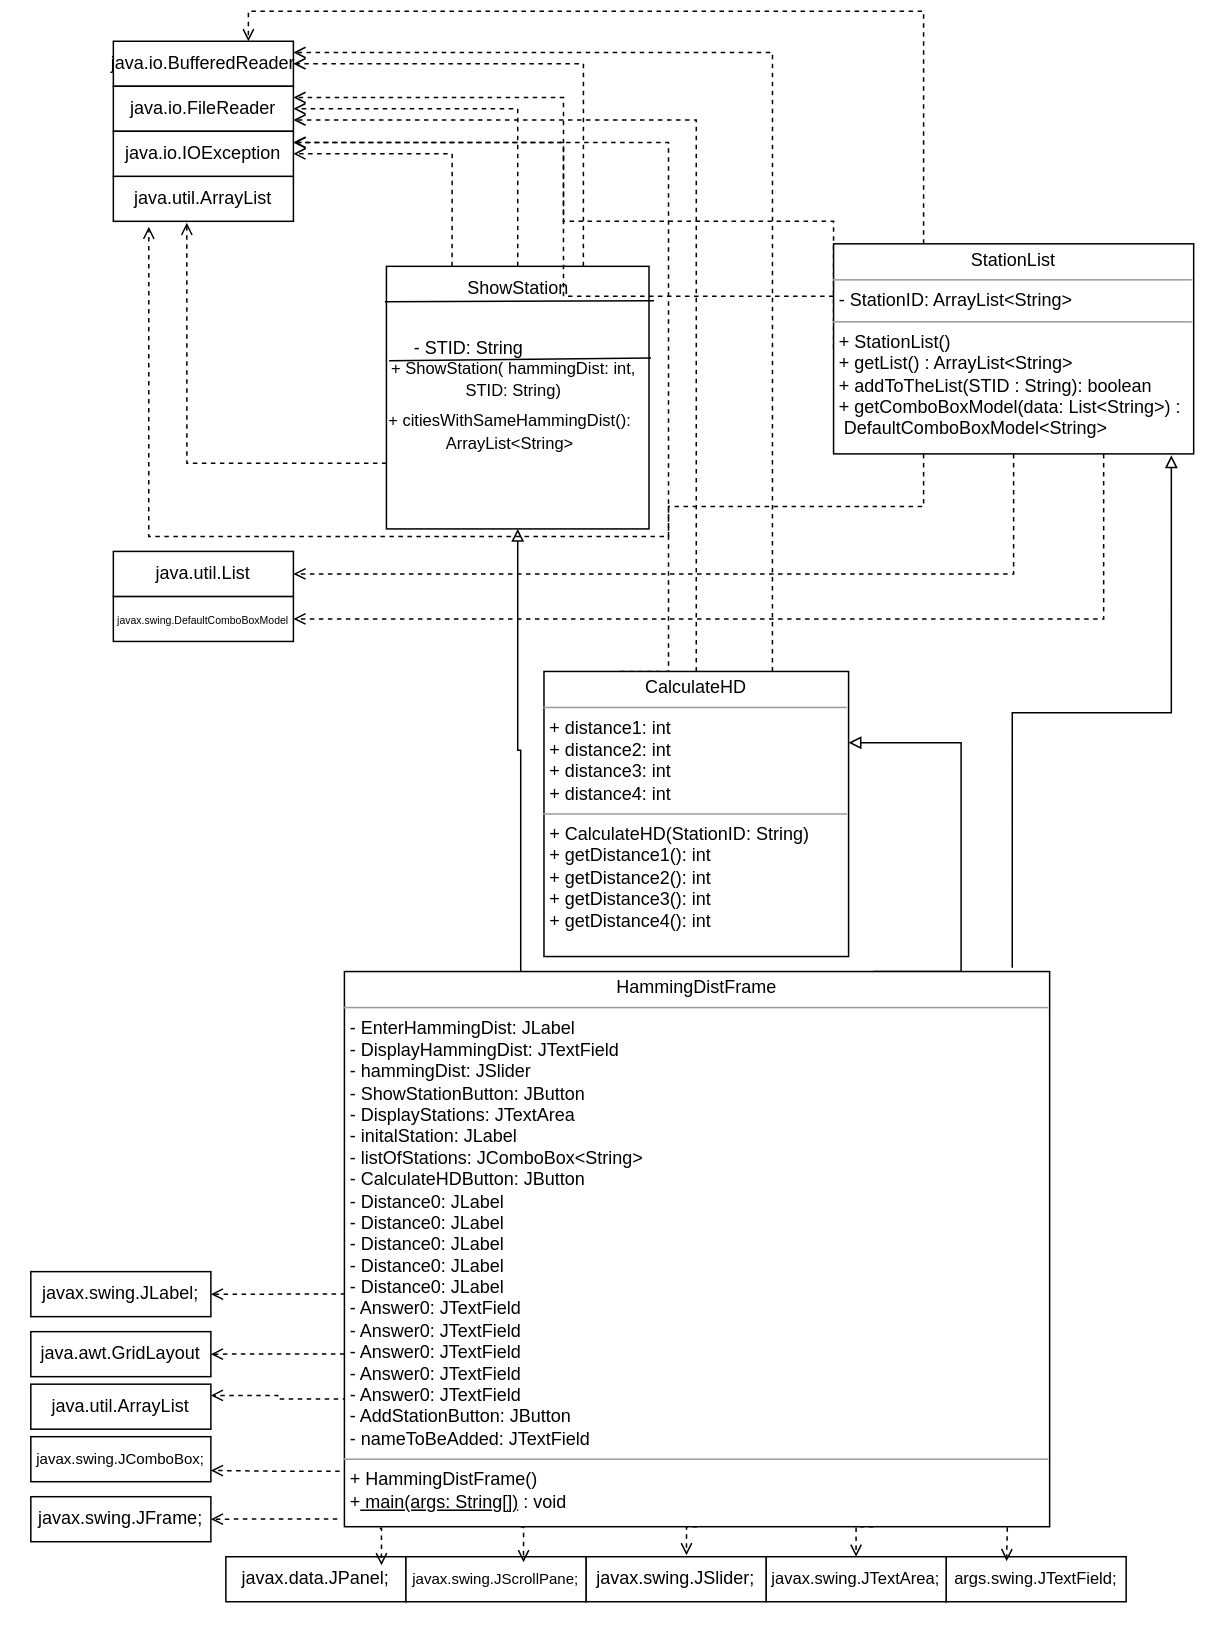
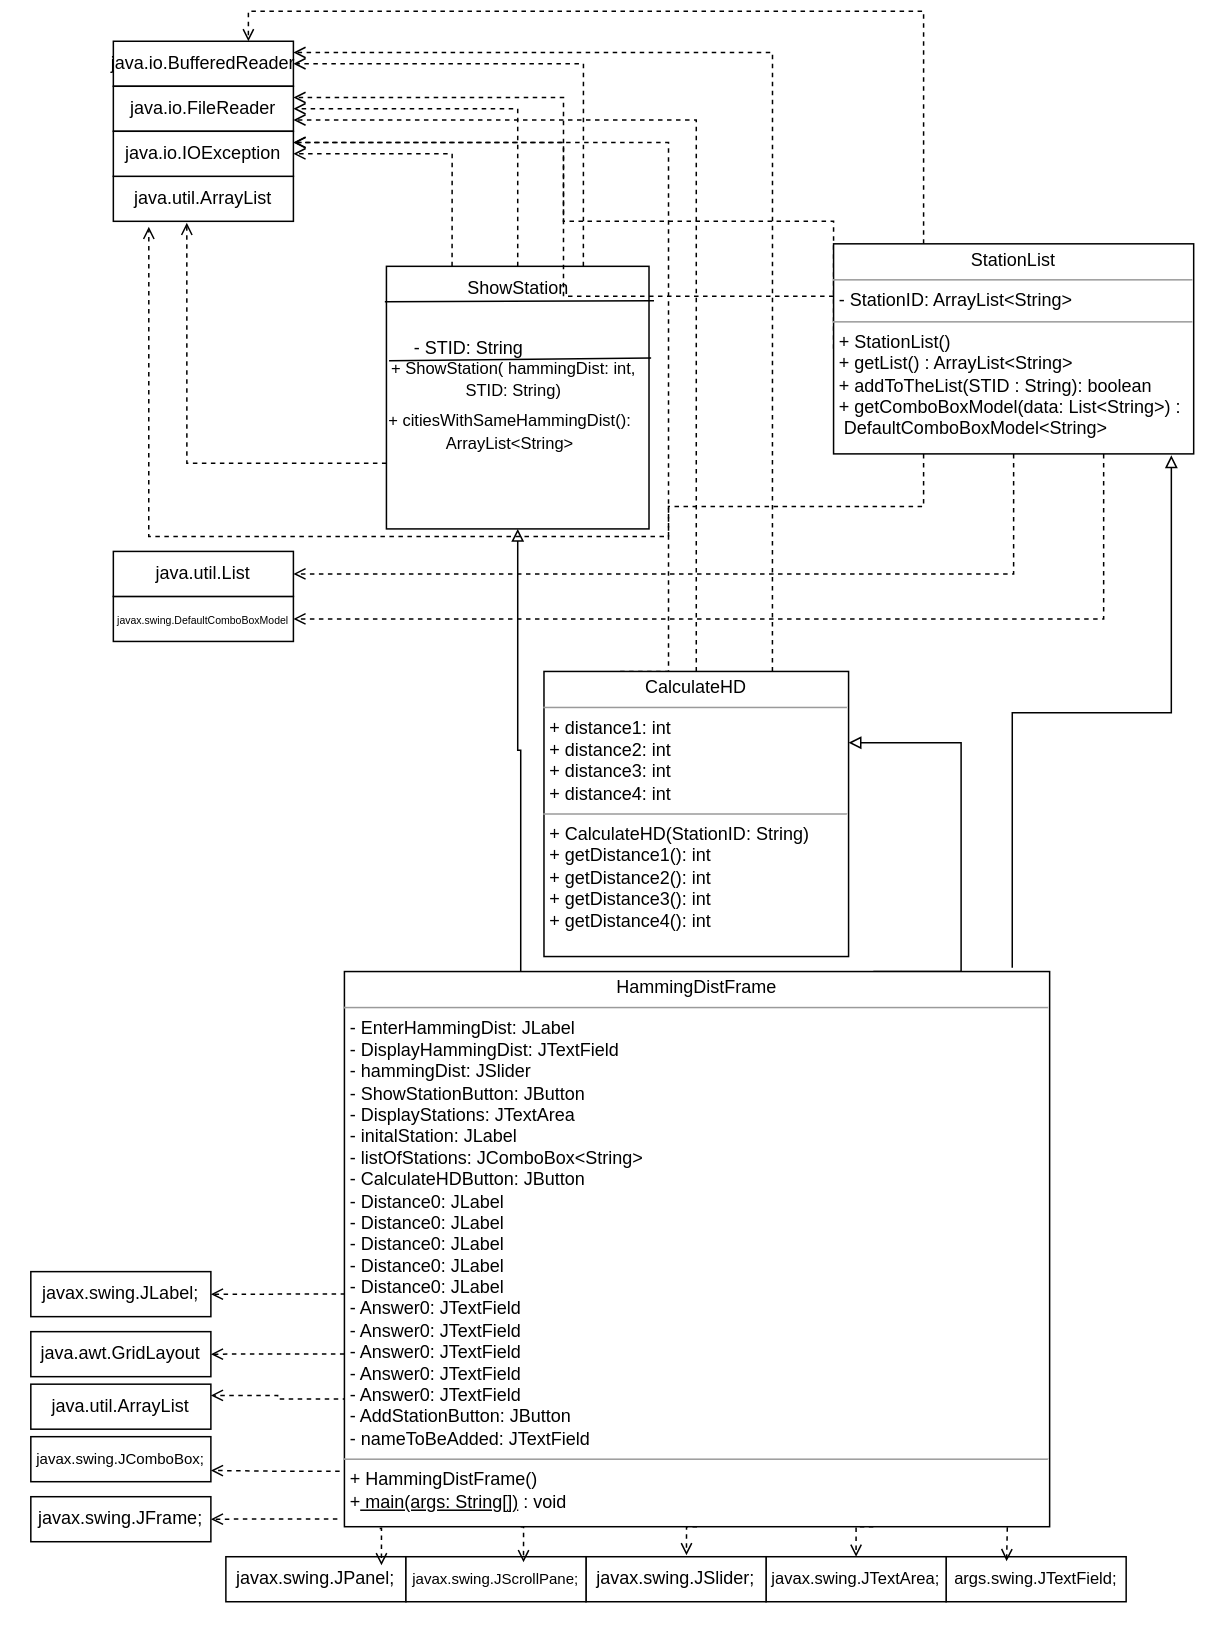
- <mxCell id="4" value="javax.data.JPanel;" parent="1" vertex="1" style="rounded=0;whiteSpace=wrap;html=1;"><mxGeometry as="geometry" height="30" width="120" y="1030" x="150" /></mxCell>
+ <mxCell id="4" value="javax.swing.JPanel;" parent="1" vertex="1" style="rounded=0;whiteSpace=wrap;html=1;"><mxGeometry as="geometry" height="30" width="120" y="1030" x="150" /></mxCell>
